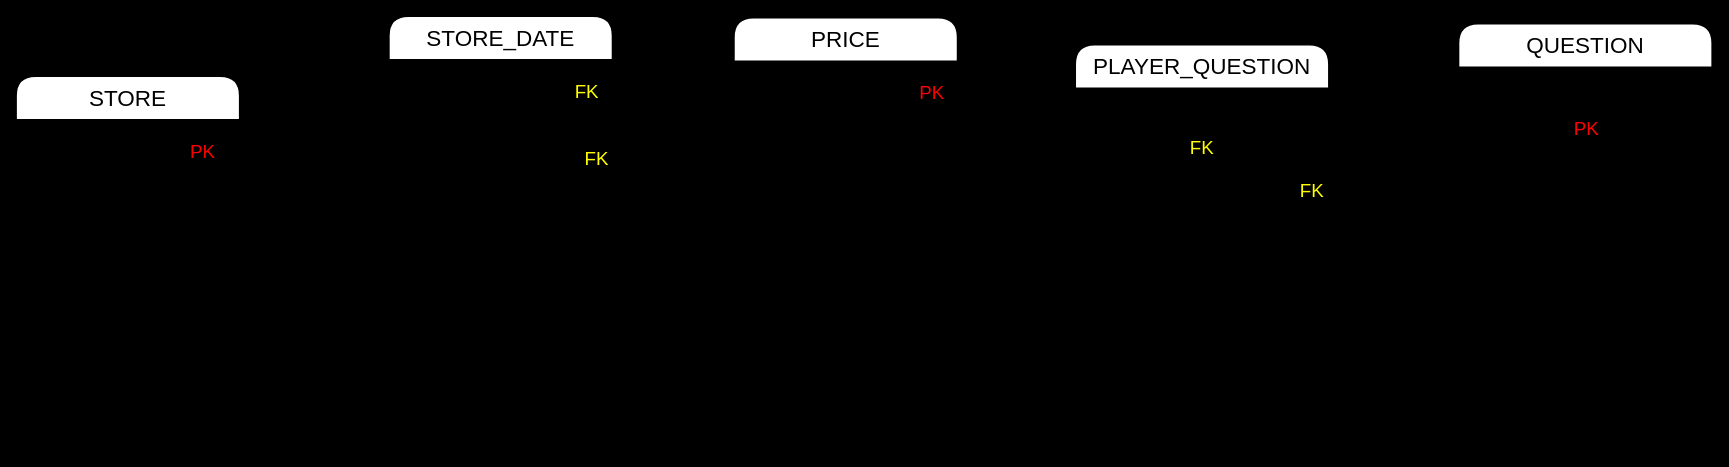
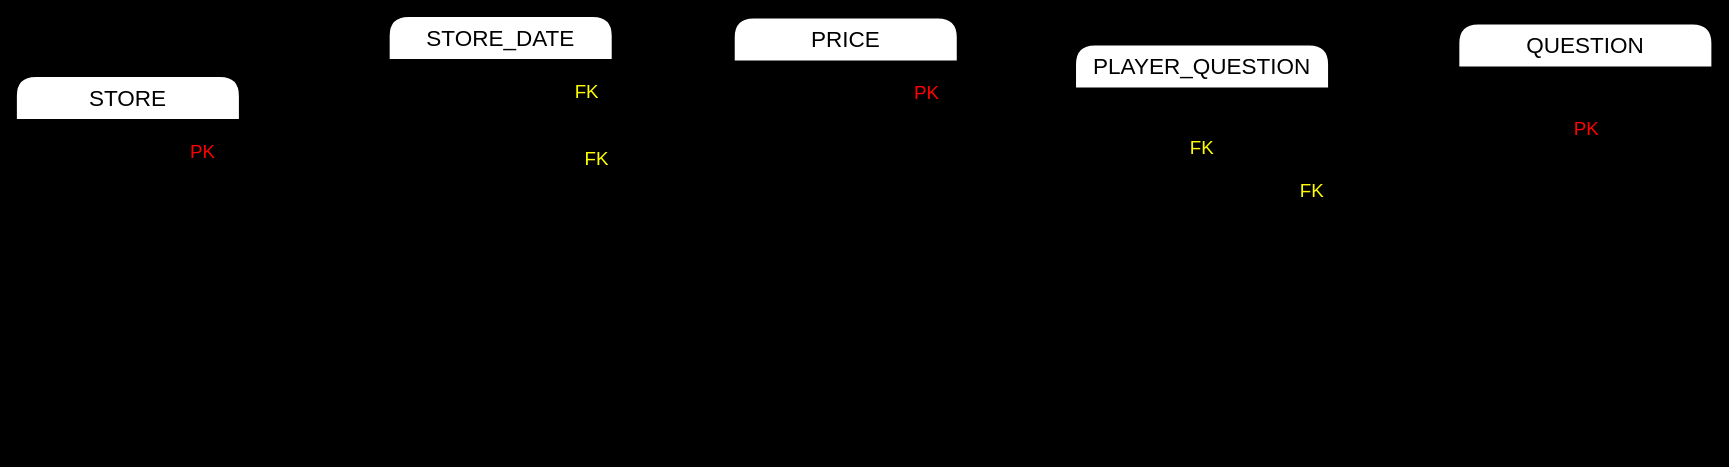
- <mxCell id="13" value="&lt;font style=&quot;font-size: 25px;&quot;&gt;PLAYER_ID(CHAR) &lt;font style=&quot;font-size: 25px;&quot; color=&quot;#ff0000&quot;&gt;PK&lt;/font&gt;&lt;/font&gt;" style="text;strokeColor=none;fillColor=none;align=center;verticalAlign=middle;spacingLeft=4;spacingRight=4;overflow=hidden;points=[[0,0.5],[1,0.5]];portConstraint=eastwest;rotatable=0;whiteSpace=wrap;html=1;rounded=1;labelBackgroundColor=none;" parent="12" vertex="1"><mxGeometry y="60" width="300" height="80" as="geometry" /></mxCell>
+ <mxCell id="13" value="&lt;font style=&quot;font-size: 25px;&quot;&gt;PLAYER_ID(NUM) &lt;font style=&quot;font-size: 25px;&quot; color=&quot;#ff0000&quot;&gt;PK&lt;/font&gt;&lt;/font&gt;" style="text;strokeColor=none;fillColor=none;align=center;verticalAlign=middle;spacingLeft=4;spacingRight=4;overflow=hidden;points=[[0,0.5],[1,0.5]];portConstraint=eastwest;rotatable=0;whiteSpace=wrap;html=1;rounded=1;labelBackgroundColor=none;" parent="12" vertex="1"><mxGeometry y="60" width="300" height="80" as="geometry" /></mxCell>
